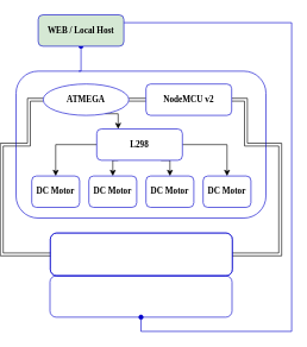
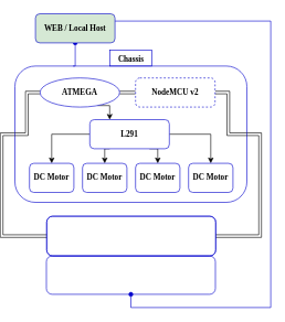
+ <mxCell id="24" value="&lt;span style=&quot;color: rgb(0, 0, 0); font-size: 12px; font-style: normal; letter-spacing: normal; text-indent: 0px; text-transform: none; word-spacing: 0px; background-color: rgb(248, 249, 250); display: inline; float: none;&quot;&gt;&lt;span&gt;Chassis&lt;/span&gt;&lt;/span&gt;" style="text;whiteSpace=wrap;html=1;align=center;fontFamily=Bahnschrift;strokeColor=#0000CC;fontStyle=1" parent="1" vertex="1"><mxGeometry x="163.5" y="74.86" width="63" height="24.14" as="geometry" /></mxCell>
- <mxCell id="14" value="NodeMCU v2" style="rounded=1;whiteSpace=wrap;html=1;fontFamily=Bahnschrift;strokeColor=#0000CC;fontStyle=1" parent="1" vertex="1"><mxGeometry x="202" y="117" width="120" height="44" as="geometry" /></mxCell>
+ <mxCell id="14" value="NodeMCU v2" style="rounded=1;whiteSpace=wrap;html=1;fontFamily=Bahnschrift;strokeColor=#0000CC;fontStyle=1;dashed=1;" parent="1" vertex="1"><mxGeometry x="202" y="117" width="120" height="44" as="geometry" /></mxCell>
- <mxCell id="19" value="L298" style="rounded=1;whiteSpace=wrap;html=1;fontFamily=Bahnschrift;strokeColor=#0000CC;fontStyle=1" parent="1" vertex="1"><mxGeometry x="133" y="180" width="120" height="44" as="geometry" /></mxCell>
+ <mxCell id="19" value="L291" style="rounded=1;whiteSpace=wrap;html=1;fontFamily=Bahnschrift;strokeColor=#0000CC;fontStyle=1" parent="1" vertex="1"><mxGeometry x="133" y="180" width="120" height="44" as="geometry" /></mxCell>
